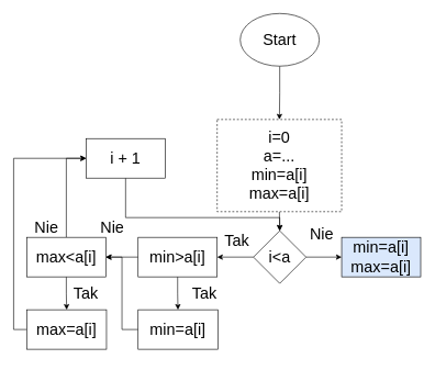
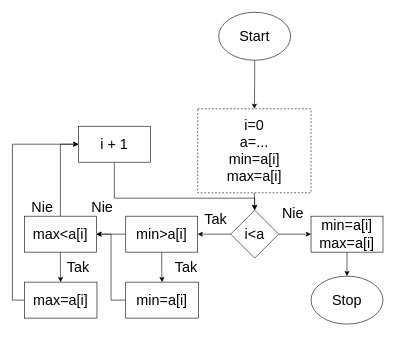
- <mxCell id="15" value="min=a[i]&lt;br&gt;max=a[i]" style="rounded=0;whiteSpace=wrap;html=1;fontSize=24;fillColor=#dae8fc;" parent="1" vertex="1"><mxGeometry x="518" y="360" width="120" height="60" as="geometry" /></mxCell>
+ <mxCell id="15" value="min=a[i]&lt;br&gt;max=a[i]" style="rounded=0;whiteSpace=wrap;html=1;fontSize=24;" parent="1" vertex="1"><mxGeometry x="518" y="360" width="120" height="60" as="geometry" /></mxCell>
+ <mxCell id="14" style="edgeStyle=orthogonalEdgeStyle;rounded=0;orthogonalLoop=1;jettySize=auto;html=1;entryX=0.5;entryY=0;entryDx=0;entryDy=0;fontSize=24;" parent="1" source="15" target="4" edge="1"><mxGeometry relative="1" as="geometry" /></mxCell>
+ <mxCell id="4" value="Stop" style="ellipse;whiteSpace=wrap;html=1;fontSize=24;" parent="1" vertex="1"><mxGeometry x="518" y="460" width="120" height="80" as="geometry" /></mxCell>
